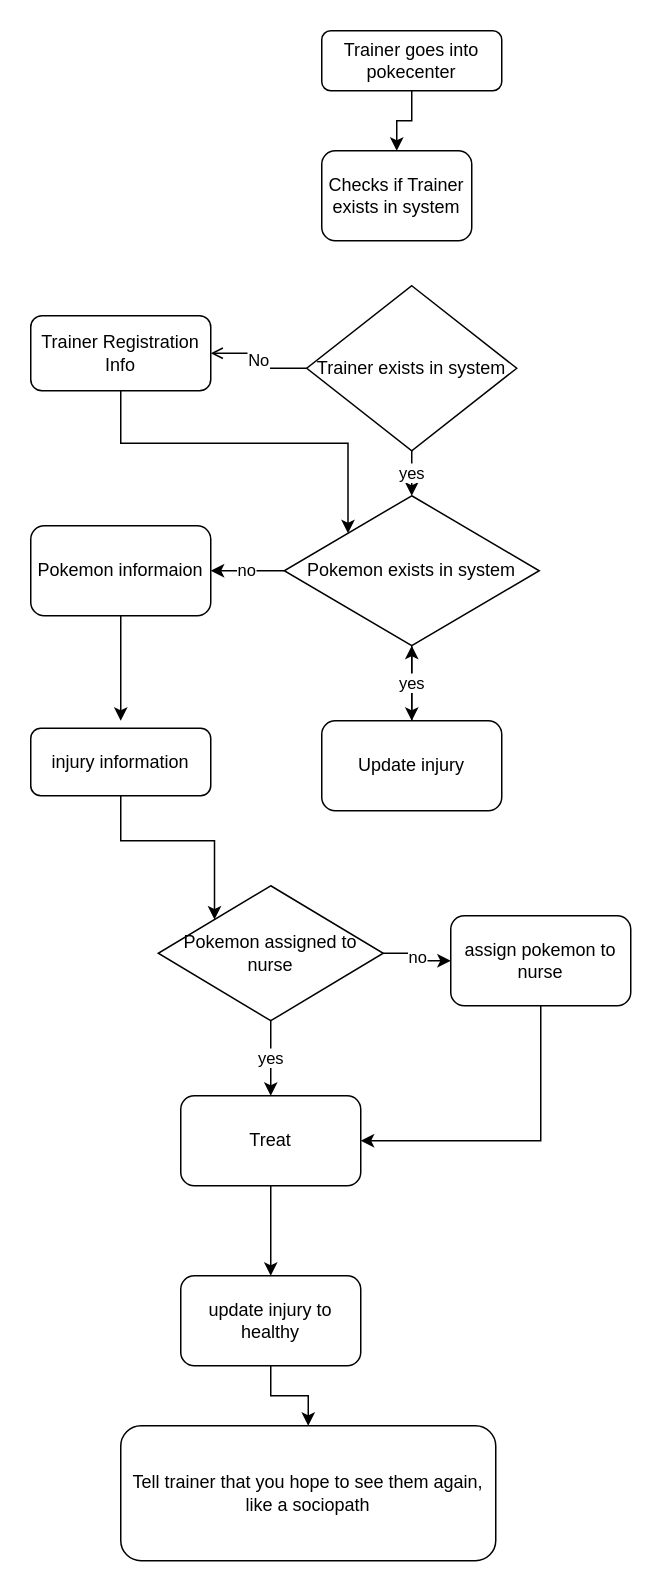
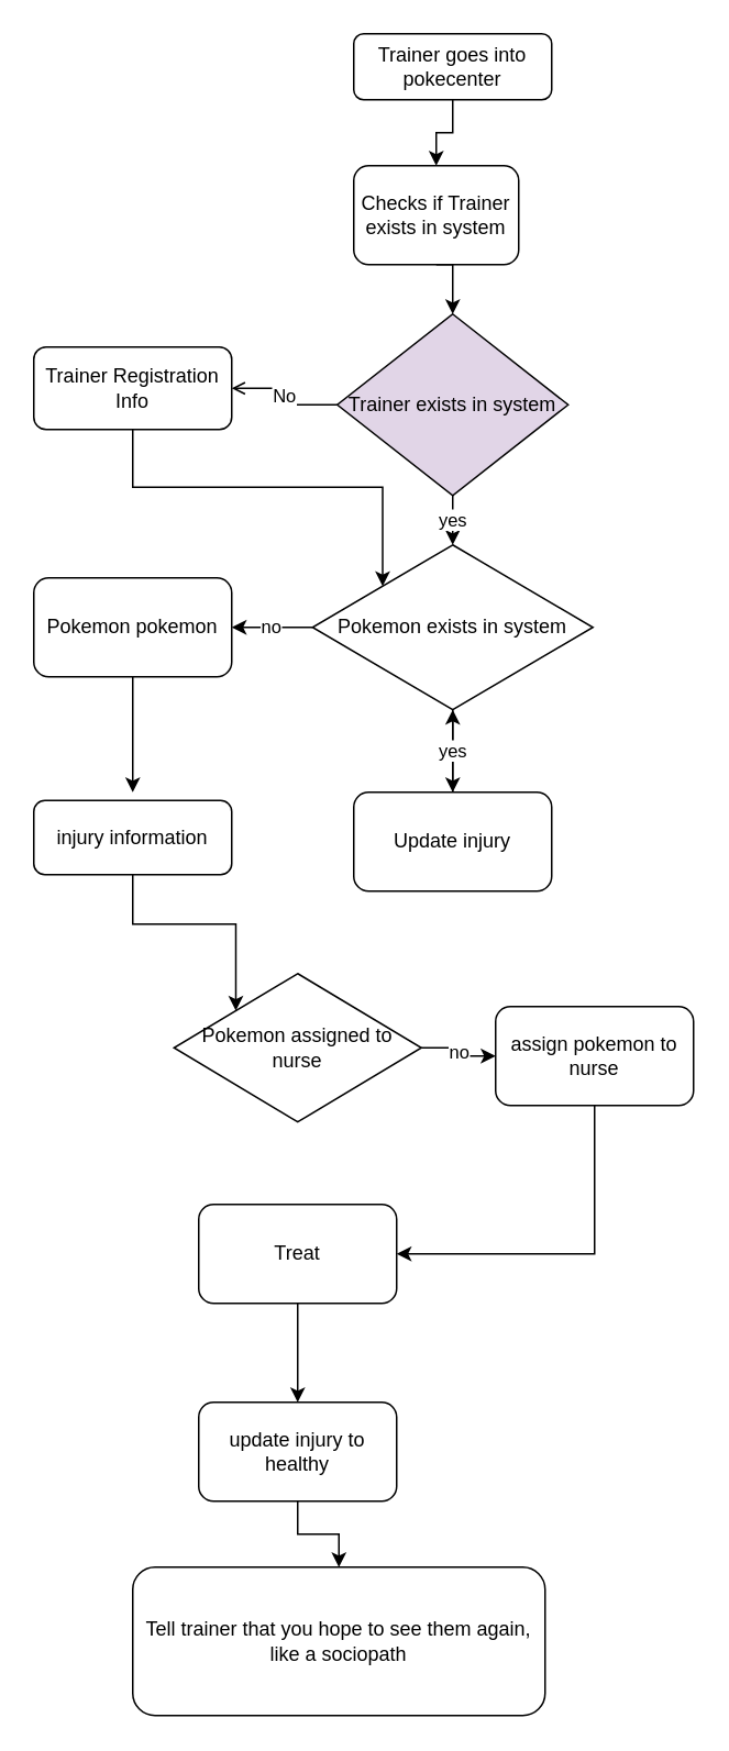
+ <mxCell id="4" style="edgeStyle=orthogonalEdgeStyle;rounded=0;orthogonalLoop=1;jettySize=auto;html=1;exitX=0.5;exitY=1;exitDx=0;exitDy=0;entryX=0.5;entryY=0;entryDx=0;entryDy=0;" edge="1" parent="1" source="5" target="8"><mxGeometry relative="1" as="geometry" /></mxCell>
- <mxCell id="8" value="Trainer exists in system" style="rhombus;whiteSpace=wrap;html=1;" vertex="1" parent="1"><mxGeometry x="204" y="190" width="140" height="110" as="geometry" /></mxCell>
+ <mxCell id="8" value="Trainer exists in system" style="rhombus;whiteSpace=wrap;html=1;fillColor=#e1d5e7;" vertex="1" parent="1"><mxGeometry x="204" y="190" width="140" height="110" as="geometry" /></mxCell>
- <mxCell id="15" value="Pokemon informaion" style="rounded=1;whiteSpace=wrap;html=1;" vertex="1" parent="1"><mxGeometry x="20" y="350" width="120" height="60" as="geometry" /></mxCell>
+ <mxCell id="15" value="Pokemon pokemon" style="rounded=1;whiteSpace=wrap;html=1;" vertex="1" parent="1"><mxGeometry x="20" y="350" width="120" height="60" as="geometry" /></mxCell>
- <mxCell id="21" value="yes" style="edgeStyle=orthogonalEdgeStyle;rounded=0;orthogonalLoop=1;jettySize=auto;html=1;exitX=0.5;exitY=1;exitDx=0;exitDy=0;entryX=0.5;entryY=0;entryDx=0;entryDy=0;" edge="1" parent="1" source="22" target="24"><mxGeometry relative="1" as="geometry" /></mxCell>
